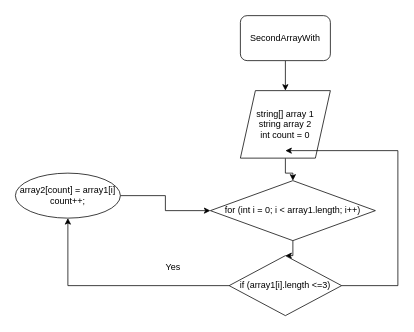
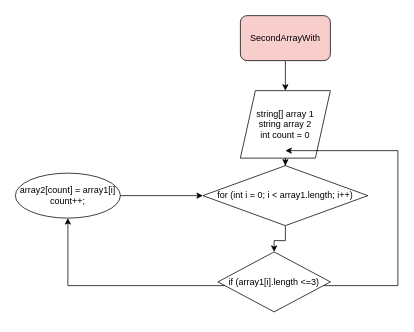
- <mxCell id="3" value="SecondArrayWith" style="rounded=1;whiteSpace=wrap;html=1;" vertex="1" parent="1"><mxGeometry x="320" y="20" width="120" height="60" as="geometry" /></mxCell>
+ <mxCell id="3" value="SecondArrayWith" style="rounded=1;whiteSpace=wrap;html=1;fillColor=#f8cecc;" vertex="1" parent="1"><mxGeometry x="320" y="20" width="120" height="60" as="geometry" /></mxCell>
- <mxCell id="7" value="for (int i = 0; i &amp;lt; array1.length; i++)" style="rhombus;whiteSpace=wrap;html=1;" vertex="1" parent="1"><mxGeometry x="280" y="240" width="220" height="80" as="geometry" /></mxCell>
+ <mxCell id="7" value="for (int i = 0; i &amp;lt; array1.length; i++)" style="rhombus;whiteSpace=wrap;html=1;" vertex="1" parent="1"><mxGeometry x="270" y="220" width="220" height="80" as="geometry" /></mxCell>
- <mxCell id="13" value="Yes" style="text;html=1;align=center;verticalAlign=middle;resizable=0;points=[];autosize=1;strokeColor=none;fillColor=none;" vertex="1" parent="1"><mxGeometry x="210" y="340" width="40" height="30" as="geometry" /></mxCell>
- <mxCell id="10" value="if (array1[i].length &amp;lt;=3)" style="rhombus;whiteSpace=wrap;html=1;" vertex="1" parent="1"><mxGeometry x="305" y="340" width="150" height="80" as="geometry" /></mxCell>
+ <mxCell id="10" value="if (array1[i].length &amp;lt;=3)" style="rhombus;whiteSpace=wrap;html=1;" vertex="1" parent="1"><mxGeometry x="290" y="335" width="150" height="80" as="geometry" /></mxCell>
